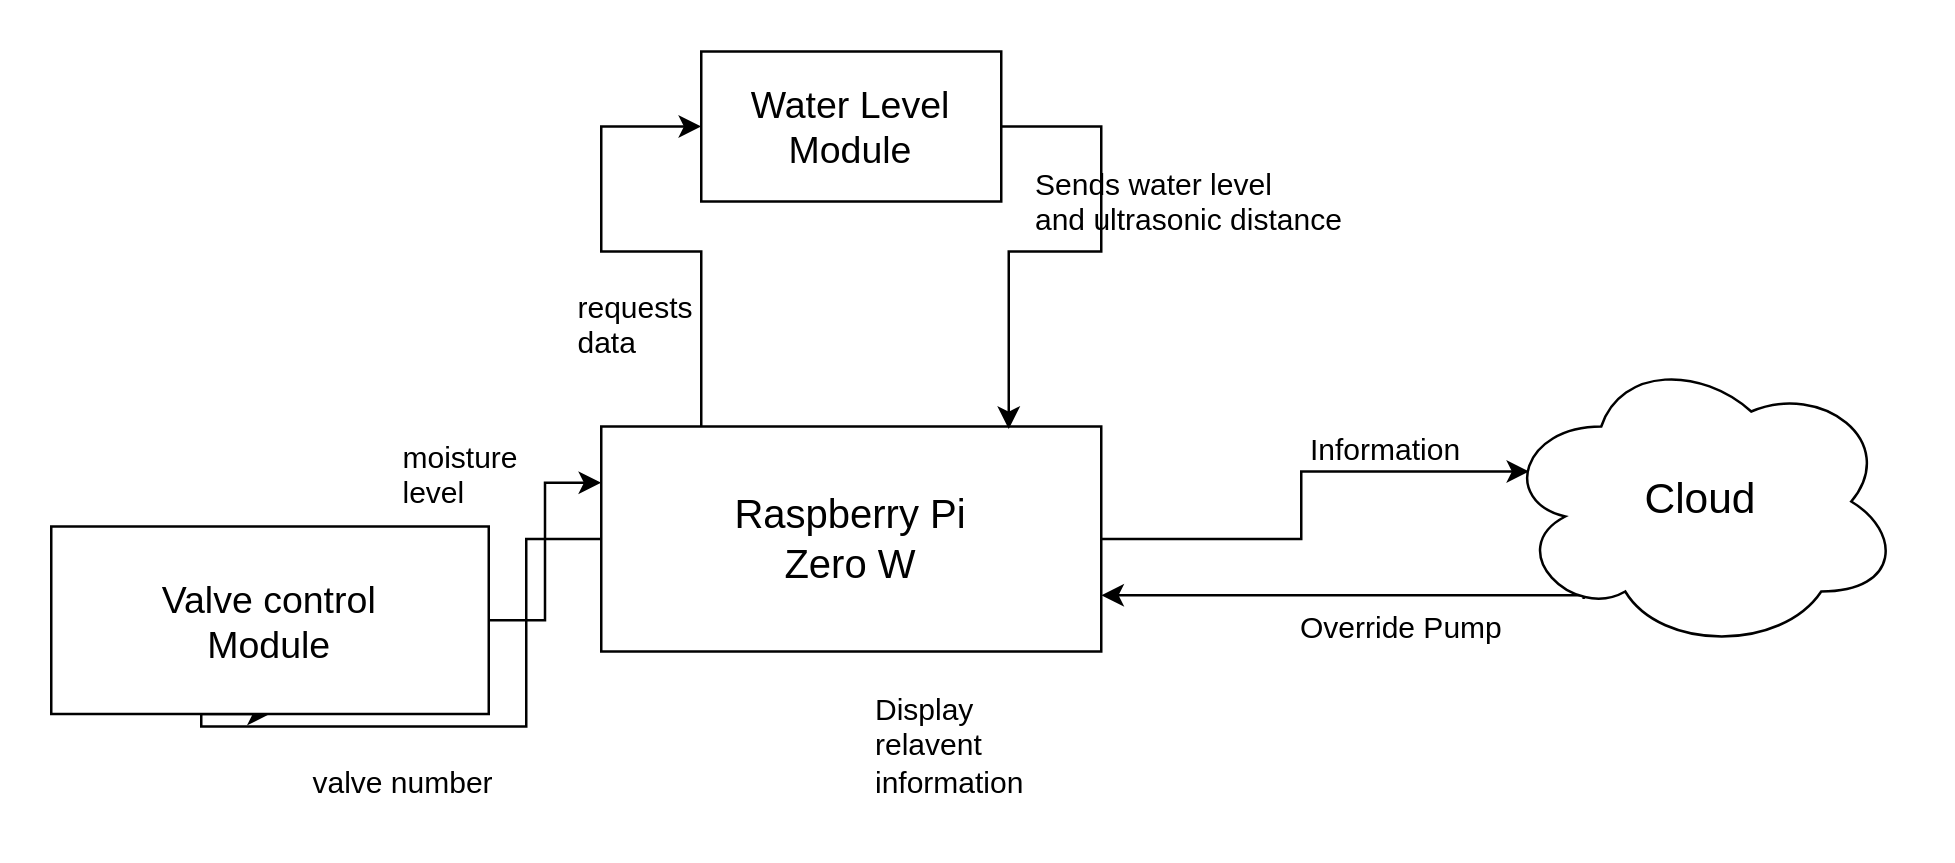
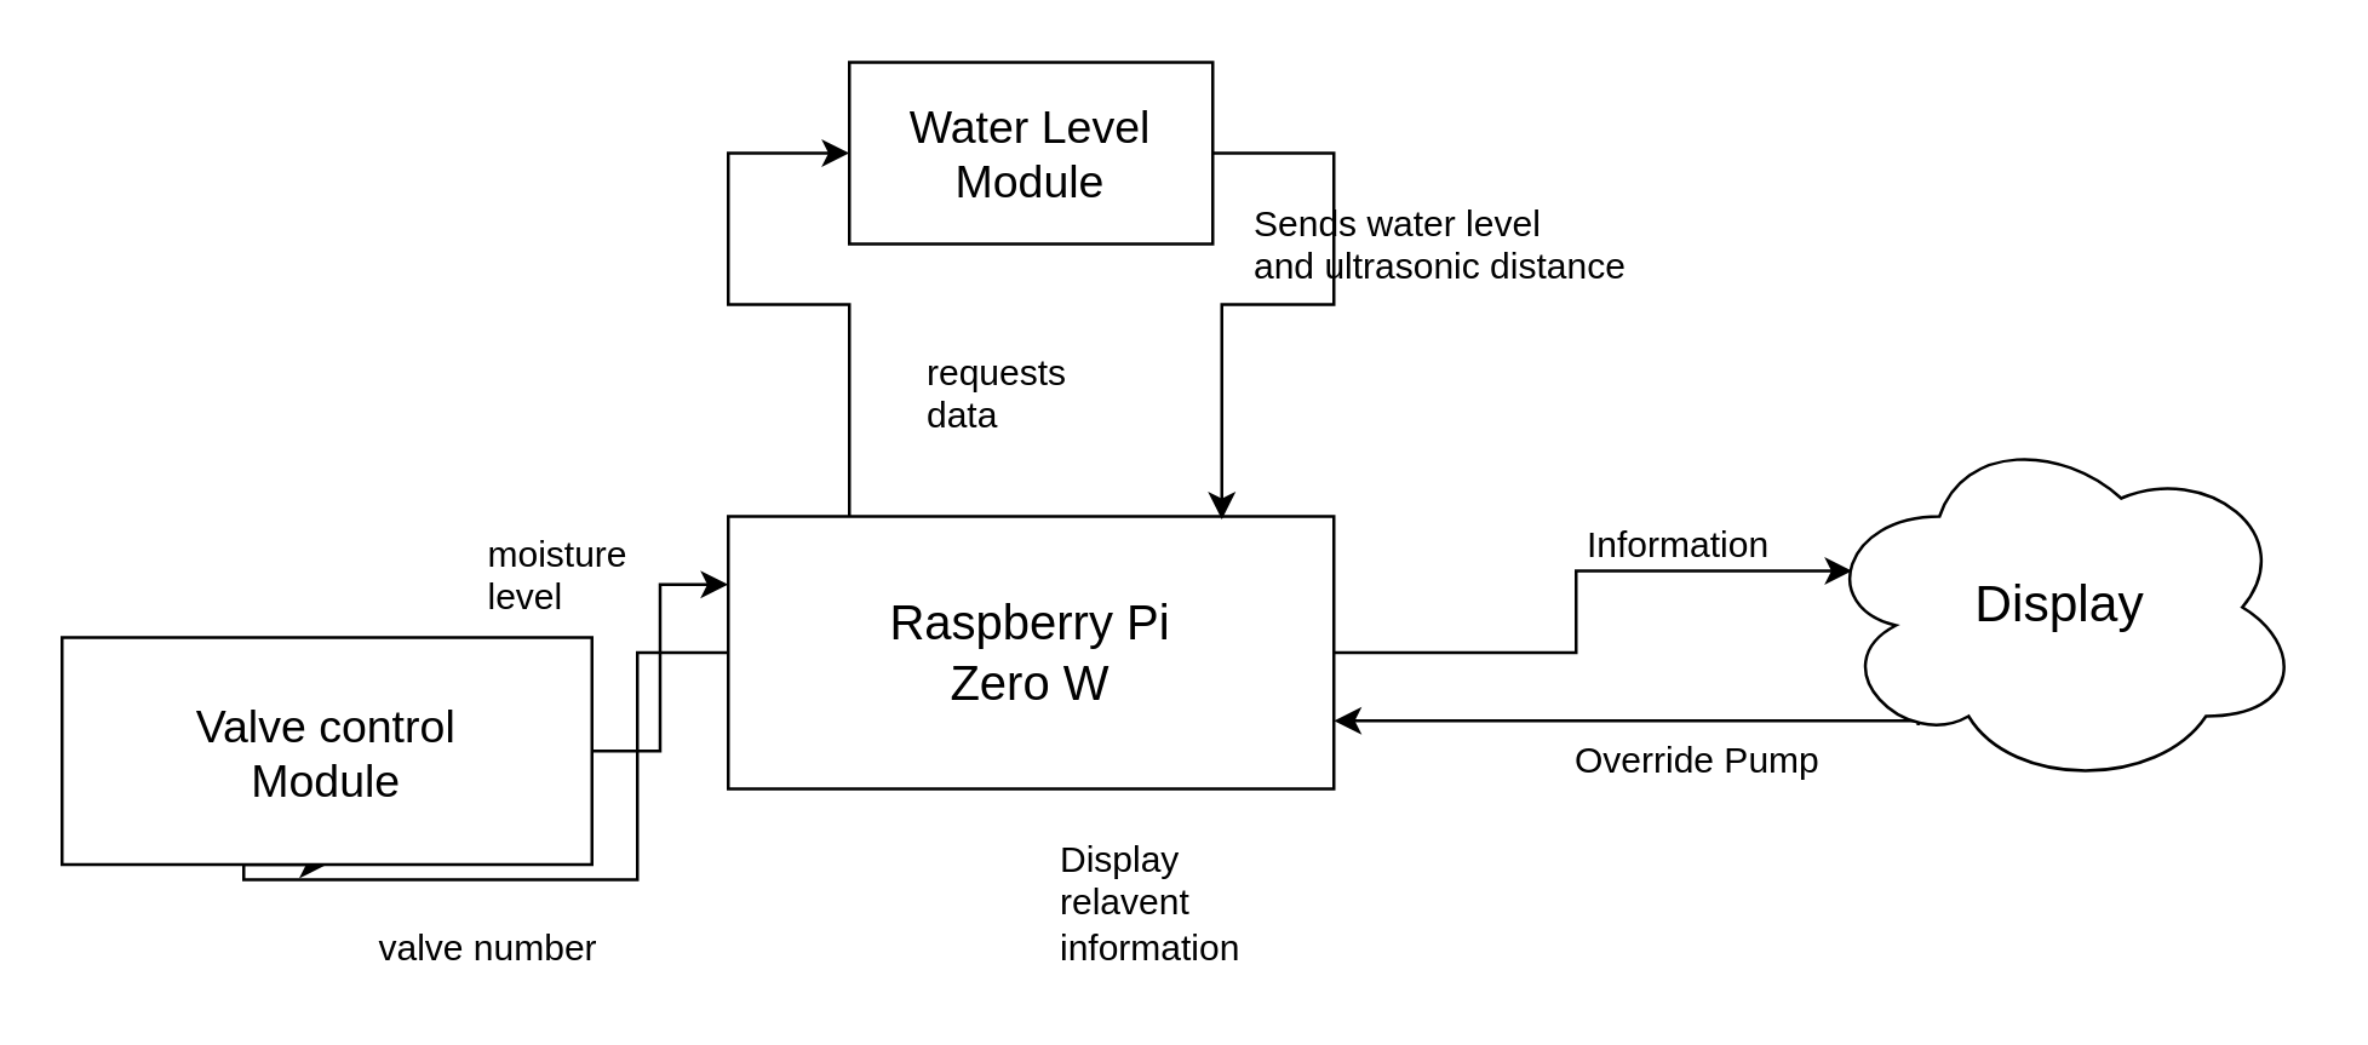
- <mxCell id="9" value="requests&lt;br&gt;data" style="text;html=1;resizable=0;points=[];autosize=1;align=left;verticalAlign=top;spacingTop=-4;" parent="1" vertex="1"><mxGeometry x="229" y="113" width="60" height="30" as="geometry" /></mxCell>
+ <mxCell id="9" value="requests&lt;br&gt;data" style="text;html=1;resizable=0;points=[];autosize=1;align=left;verticalAlign=top;spacingTop=-4;" parent="1" vertex="1"><mxGeometry x="304" y="113" width="60" height="30" as="geometry" /></mxCell>
- <mxCell id="12" value="&lt;font style=&quot;font-size: 17px&quot;&gt;Cloud&lt;/font&gt;" style="ellipse;shape=cloud;whiteSpace=wrap;html=1;" parent="1" vertex="1"><mxGeometry x="600" y="140" width="160" height="120" as="geometry" /></mxCell>
+ <mxCell id="12" value="&lt;font style=&quot;font-size: 17px&quot;&gt;Display&lt;/font&gt;" style="ellipse;shape=cloud;whiteSpace=wrap;html=1;" parent="1" vertex="1"><mxGeometry x="600" y="140" width="160" height="120" as="geometry" /></mxCell>
